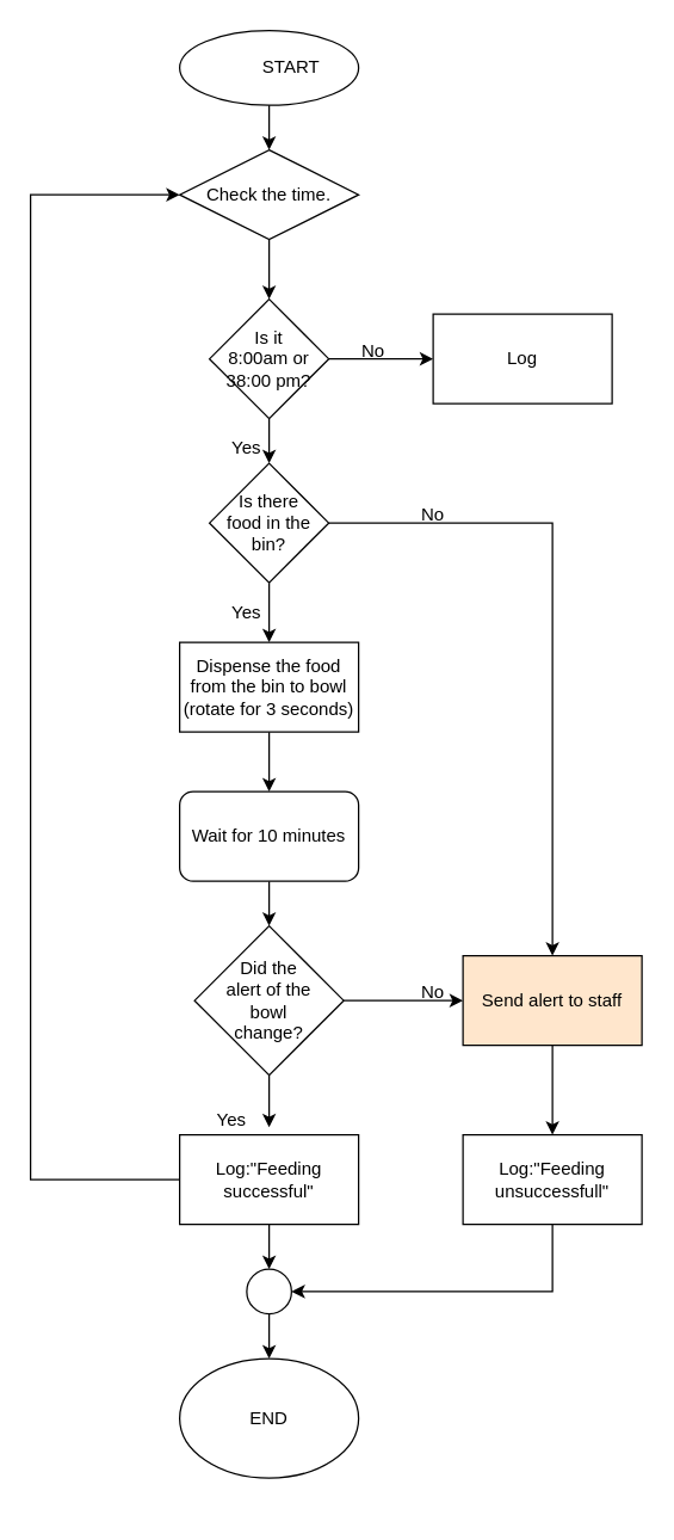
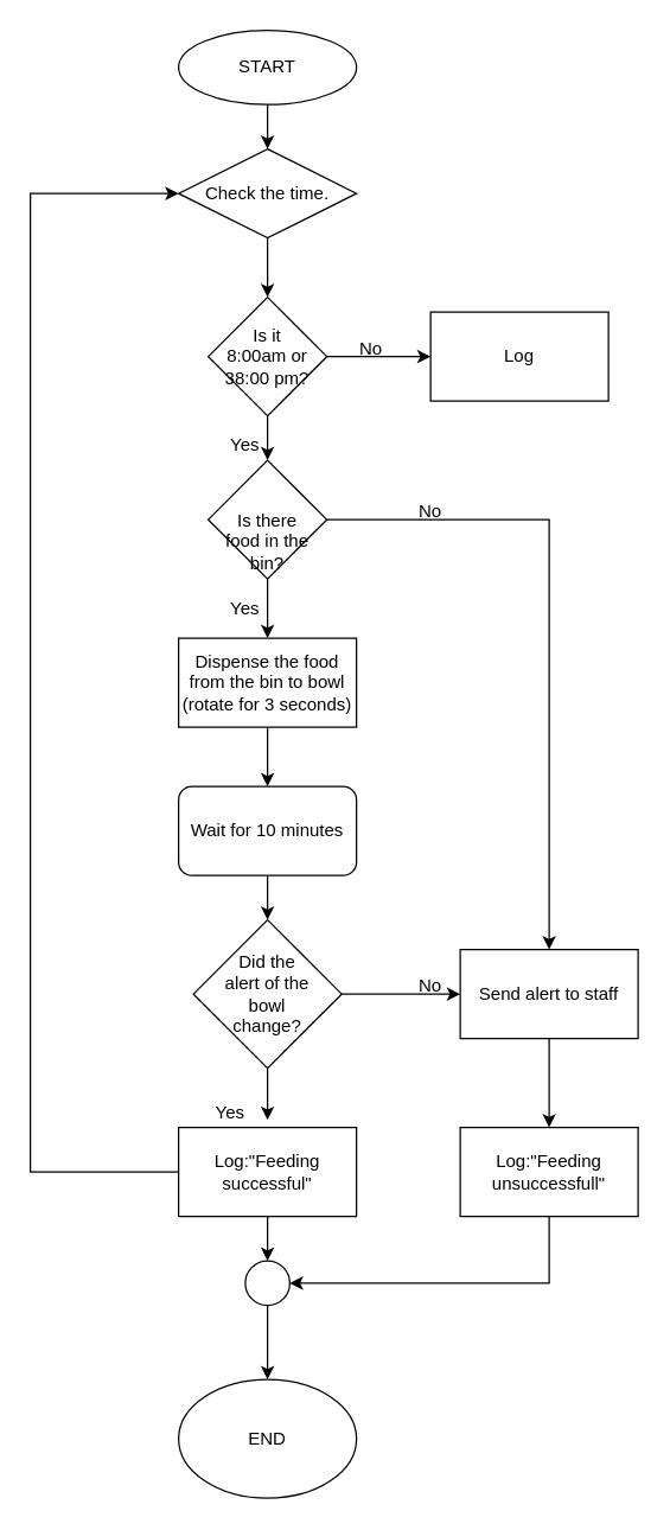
- <mxCell id="4" value="START" style="text;html=1;align=center;verticalAlign=middle;whiteSpace=wrap;rounded=0;" parent="1" vertex="1"><mxGeometry x="165" y="30" width="60" height="30" as="geometry" /></mxCell>
+ <mxCell id="4" value="START" style="text;html=1;align=center;verticalAlign=middle;whiteSpace=wrap;rounded=0;" parent="1" vertex="1"><mxGeometry x="150" y="30" width="60" height="30" as="geometry" /></mxCell>
- <mxCell id="16" value="Is there food in the bin?" style="text;html=1;align=center;verticalAlign=middle;whiteSpace=wrap;rounded=0;" parent="1" vertex="1"><mxGeometry x="150" y="335" width="60" height="30" as="geometry" /></mxCell>
+ <mxCell id="16" value="Is there food in the bin?" style="text;html=1;align=center;verticalAlign=middle;whiteSpace=wrap;rounded=0;" parent="1" vertex="1"><mxGeometry x="150" y="350" width="60" height="30" as="geometry" /></mxCell>
- <mxCell id="18" value="Send alert to staff" style="rounded=0;whiteSpace=wrap;html=1;fillColor=#ffe6cc;" parent="1" vertex="1"><mxGeometry x="310" y="640" width="120" height="60" as="geometry" /></mxCell>
+ <mxCell id="18" value="Send alert to staff" style="rounded=0;whiteSpace=wrap;html=1;" parent="1" vertex="1"><mxGeometry x="310" y="640" width="120" height="60" as="geometry" /></mxCell>
- <mxCell id="29" value="END" style="ellipse;whiteSpace=wrap;html=1;" parent="1" vertex="1"><mxGeometry x="120" y="910" width="120" height="80" as="geometry" /></mxCell>
+ <mxCell id="29" value="END" style="ellipse;whiteSpace=wrap;html=1;" parent="1" vertex="1"><mxGeometry x="120" y="930" width="120" height="80" as="geometry" /></mxCell>
